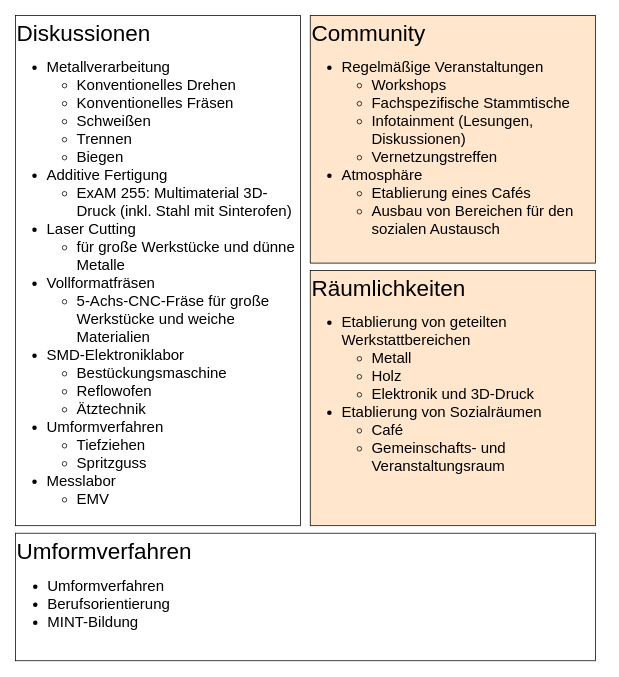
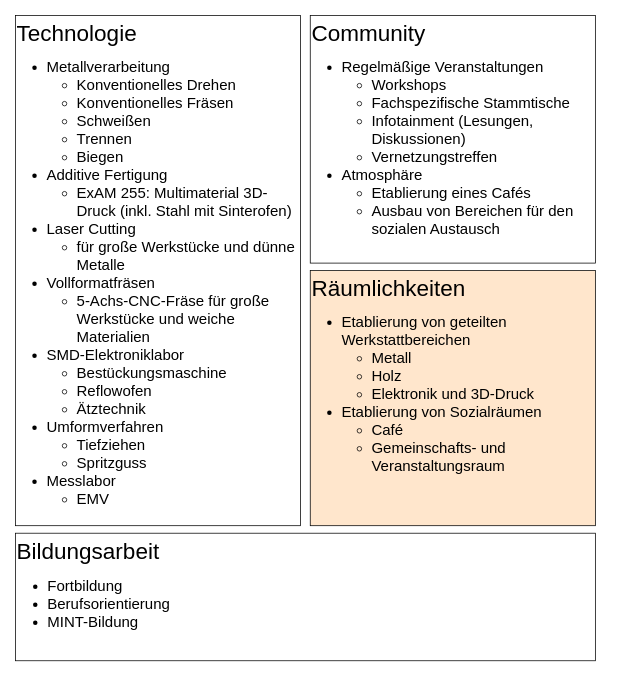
- <mxCell id="2" value="Diskussionen" style="rounded=0;whiteSpace=wrap;html=1;fontSize=30;align=left;verticalAlign=top;" vertex="1" parent="1"><mxGeometry x="20" y="20" width="380" height="680" as="geometry" /></mxCell>
+ <mxCell id="2" value="Technologie" style="rounded=0;whiteSpace=wrap;html=1;fontSize=30;align=left;verticalAlign=top;" vertex="1" parent="1"><mxGeometry x="20" y="20" width="380" height="680" as="geometry" /></mxCell>
- <mxCell id="3" value="Community" style="rounded=0;whiteSpace=wrap;html=1;fontSize=30;align=left;verticalAlign=top;fillColor=#ffe6cc;" vertex="1" parent="1"><mxGeometry x="413" y="20" width="380" height="330" as="geometry" /></mxCell>
+ <mxCell id="3" value="Community" style="rounded=0;whiteSpace=wrap;html=1;fontSize=30;align=left;verticalAlign=top;" vertex="1" parent="1"><mxGeometry x="413" y="20" width="380" height="330" as="geometry" /></mxCell>
- <mxCell id="8" value="Umformverfahren" style="rounded=0;whiteSpace=wrap;html=1;fontSize=30;align=left;verticalAlign=top;fontStyle=0" vertex="1" parent="1"><mxGeometry x="20" y="710" width="773" height="170" as="geometry" /></mxCell>
+ <mxCell id="8" value="Bildungsarbeit" style="rounded=0;whiteSpace=wrap;html=1;fontSize=30;align=left;verticalAlign=top;fontStyle=0" vertex="1" parent="1"><mxGeometry x="20" y="710" width="773" height="170" as="geometry" /></mxCell>
- <mxCell id="9" value="&lt;ul style=&quot;font-size: 20px&quot;&gt;&lt;li style=&quot;font-size: 20px&quot;&gt;Umformverfahren&lt;/li&gt;&lt;li style=&quot;font-size: 20px&quot;&gt;Berufsorientierung&lt;/li&gt;&lt;li style=&quot;font-size: 20px&quot;&gt;MINT-Bildung&lt;/li&gt;&lt;/ul&gt;" style="text;html=1;strokeColor=none;fillColor=none;align=left;verticalAlign=middle;whiteSpace=wrap;rounded=0;fontSize=20;" vertex="1" parent="1"><mxGeometry x="21" y="748" width="280" height="112" as="geometry" /></mxCell>
+ <mxCell id="9" value="&lt;ul style=&quot;font-size: 20px&quot;&gt;&lt;li style=&quot;font-size: 20px&quot;&gt;Fortbildung&lt;/li&gt;&lt;li style=&quot;font-size: 20px&quot;&gt;Berufsorientierung&lt;/li&gt;&lt;li style=&quot;font-size: 20px&quot;&gt;MINT-Bildung&lt;/li&gt;&lt;/ul&gt;" style="text;html=1;strokeColor=none;fillColor=none;align=left;verticalAlign=middle;whiteSpace=wrap;rounded=0;fontSize=20;" vertex="1" parent="1"><mxGeometry x="21" y="748" width="280" height="112" as="geometry" /></mxCell>
